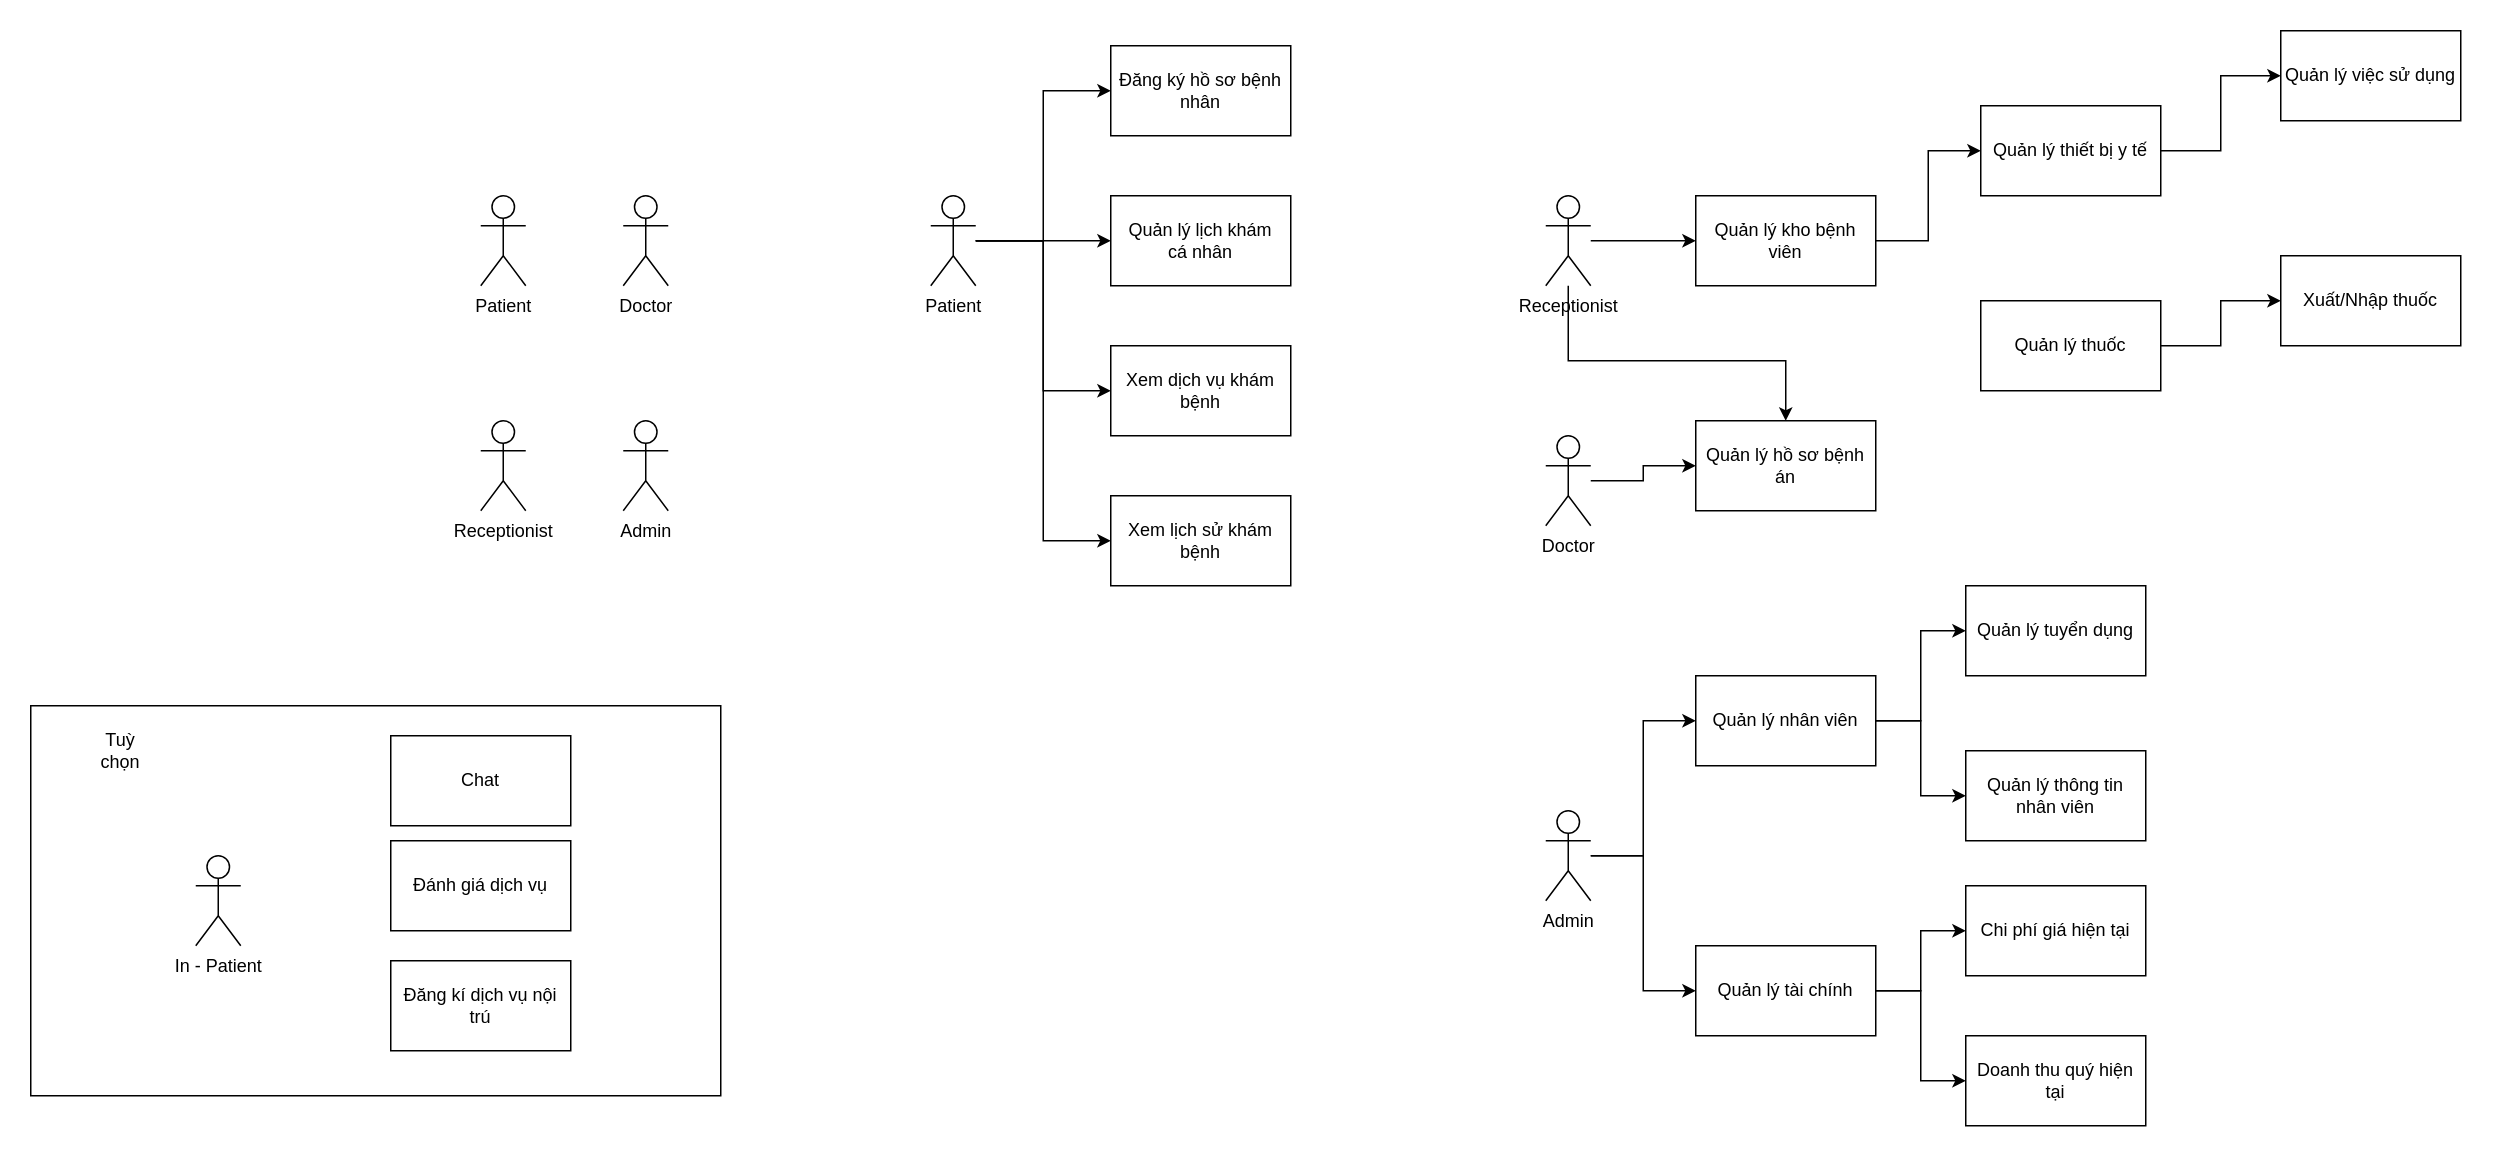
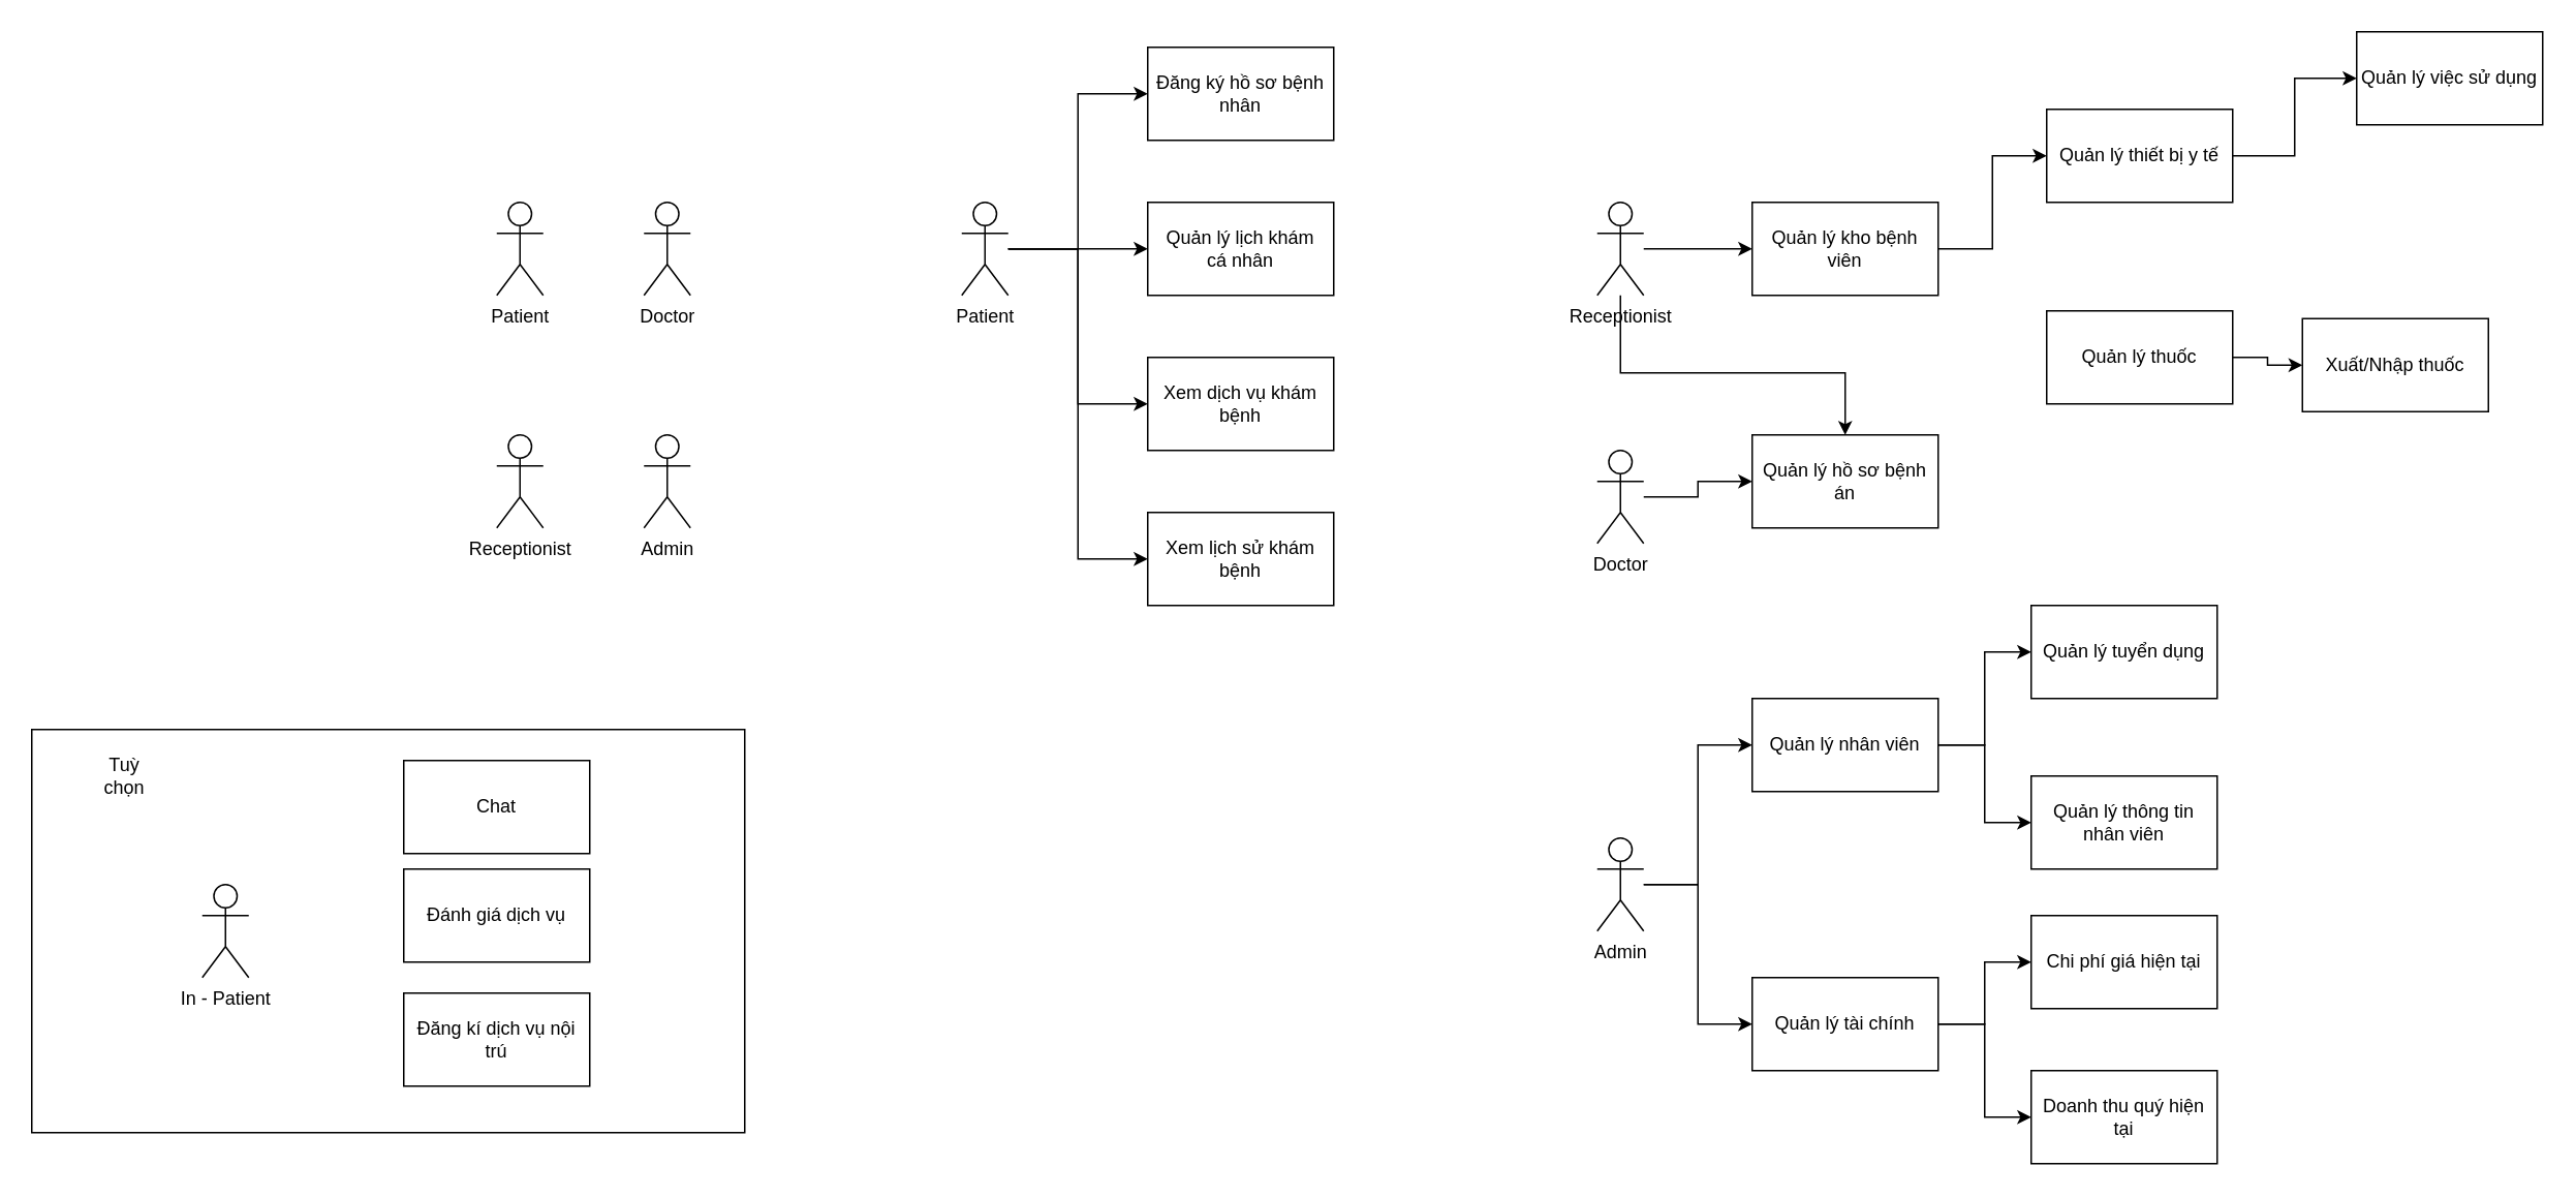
- <mxCell id="47" value="Xuất/Nhập thuốc" style="rounded=0;whiteSpace=wrap;html=1;" vertex="1" parent="1"><mxGeometry x="1520" y="170" width="120" height="60" as="geometry" /></mxCell>
+ <mxCell id="47" value="Xuất/Nhập thuốc" style="rounded=0;whiteSpace=wrap;html=1;" vertex="1" parent="1"><mxGeometry x="1485" y="205" width="120" height="60" as="geometry" /></mxCell>
